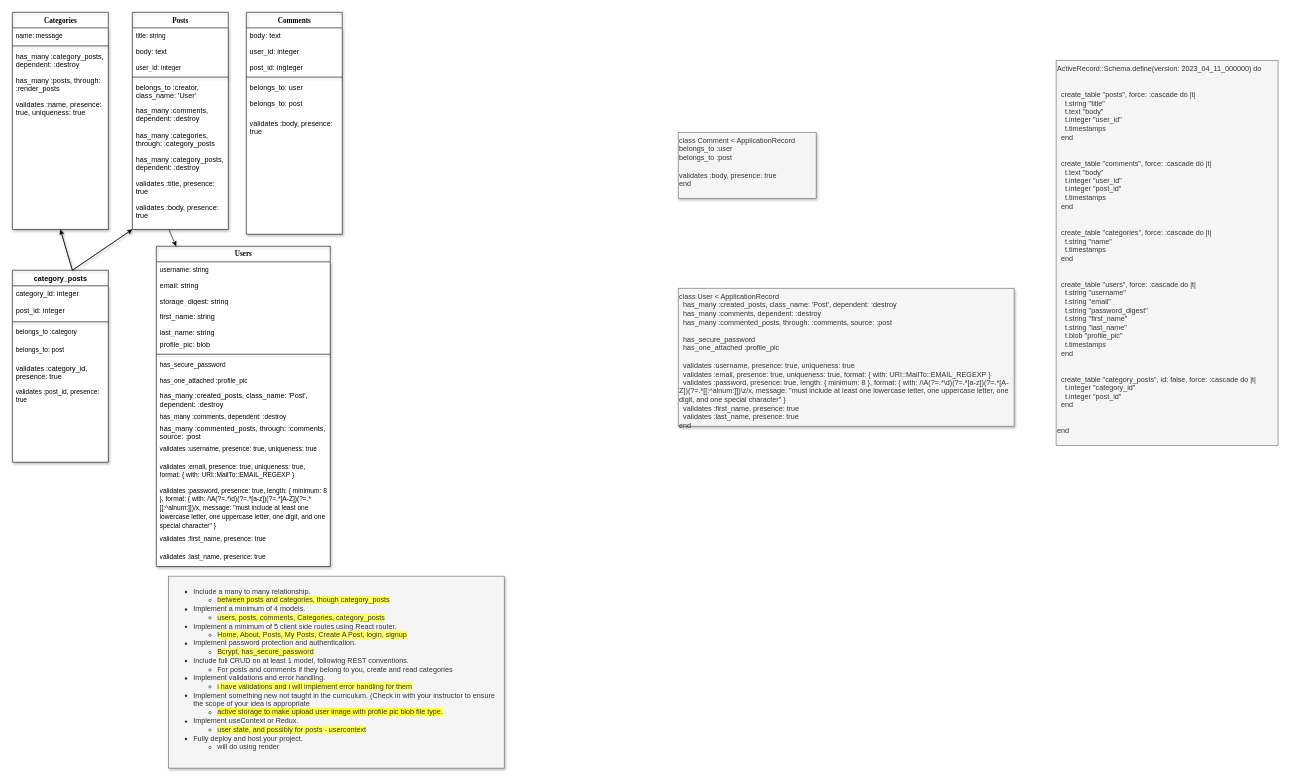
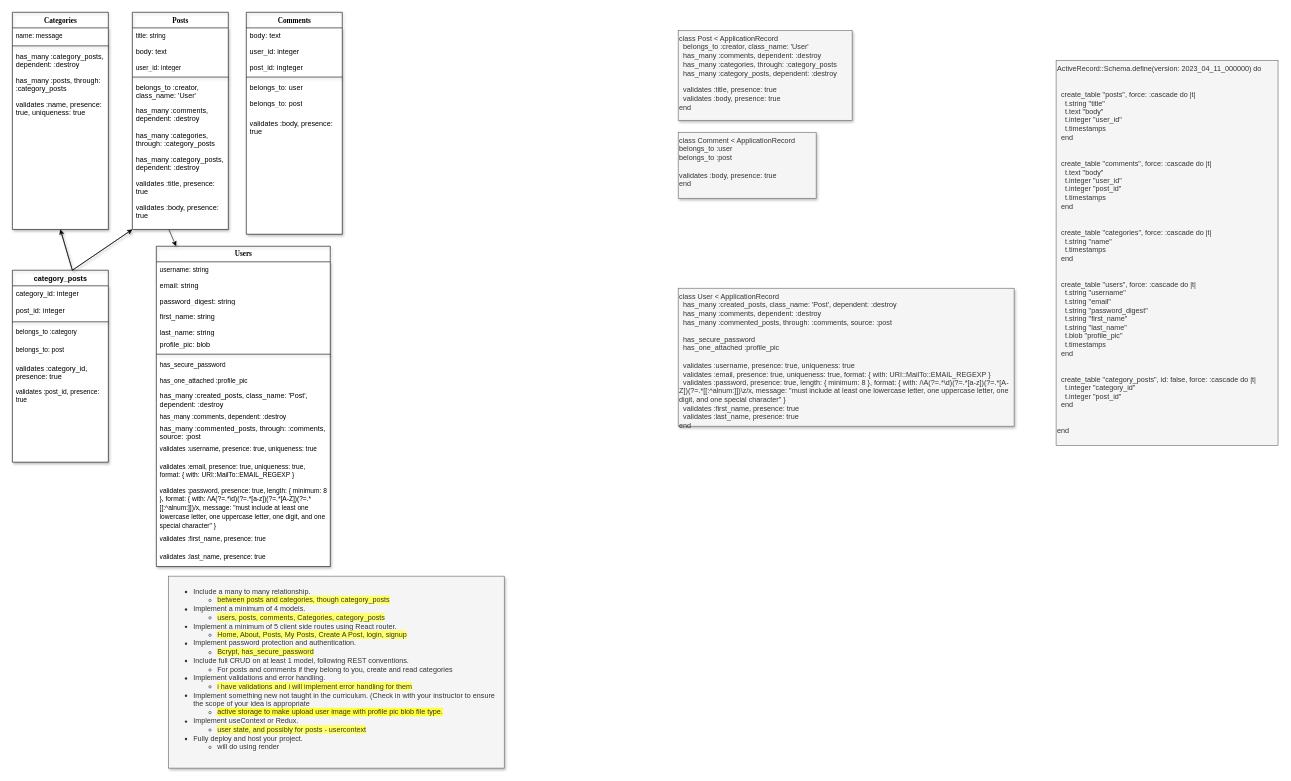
+ <mxCell id="58" value="&lt;div&gt;class Post &amp;lt; ApplicationRecord&lt;/div&gt;&lt;div&gt;&amp;nbsp; belongs_to :creator, class_name: 'User'&lt;/div&gt;&lt;div&gt;&amp;nbsp; has_many :comments, dependent: :destroy&lt;/div&gt;&lt;div&gt;&amp;nbsp; has_many :categories, through: :category_posts&lt;/div&gt;&lt;div&gt;&amp;nbsp; has_many :category_posts, dependent: :destroy&lt;/div&gt;&lt;div&gt;&lt;br&gt;&lt;/div&gt;&lt;div&gt;&amp;nbsp; validates :title, presence: true&lt;/div&gt;&lt;div&gt;&amp;nbsp; validates :body, presence: true&lt;/div&gt;&lt;div&gt;end&lt;/div&gt;&lt;div&gt;&lt;br&gt;&lt;/div&gt;" style="text;whiteSpace=wrap;html=1;fillColor=#f5f5f5;fontColor=#333333;strokeColor=#666666;shadow=1;" parent="1" vertex="1"><mxGeometry x="1130" y="50" width="290" height="150" as="geometry" /></mxCell>
- <mxCell id="25" value="has_many :posts, through: :render_posts" style="text;html=1;strokeColor=none;fillColor=none;align=left;verticalAlign=top;spacingLeft=4;spacingRight=4;whiteSpace=wrap;overflow=hidden;rotatable=0;points=[[0,0.5],[1,0.5]];portConstraint=eastwest;swimlaneLine=1;shadow=1;" parent="21" vertex="1"><mxGeometry y="100" width="160" height="40" as="geometry" /></mxCell>
+ <mxCell id="25" value="has_many :posts, through: :category_posts" style="text;html=1;strokeColor=none;fillColor=none;align=left;verticalAlign=top;spacingLeft=4;spacingRight=4;whiteSpace=wrap;overflow=hidden;rotatable=0;points=[[0,0.5],[1,0.5]];portConstraint=eastwest;swimlaneLine=1;shadow=1;" parent="21" vertex="1"><mxGeometry y="100" width="160" height="40" as="geometry" /></mxCell>
- <mxCell id="5" value="storage_digest: string" style="text;html=1;strokeColor=none;fillColor=none;align=left;verticalAlign=top;spacingLeft=4;spacingRight=4;whiteSpace=wrap;overflow=hidden;rotatable=0;points=[[0,0.5],[1,0.5]];portConstraint=eastwest;swimlaneLine=1;shadow=1;" parent="2" vertex="1"><mxGeometry y="78" width="290" height="26" as="geometry" /></mxCell>
+ <mxCell id="5" value="password_digest: string" style="text;html=1;strokeColor=none;fillColor=none;align=left;verticalAlign=top;spacingLeft=4;spacingRight=4;whiteSpace=wrap;overflow=hidden;rotatable=0;points=[[0,0.5],[1,0.5]];portConstraint=eastwest;swimlaneLine=1;shadow=1;" parent="2" vertex="1"><mxGeometry y="78" width="290" height="26" as="geometry" /></mxCell>
